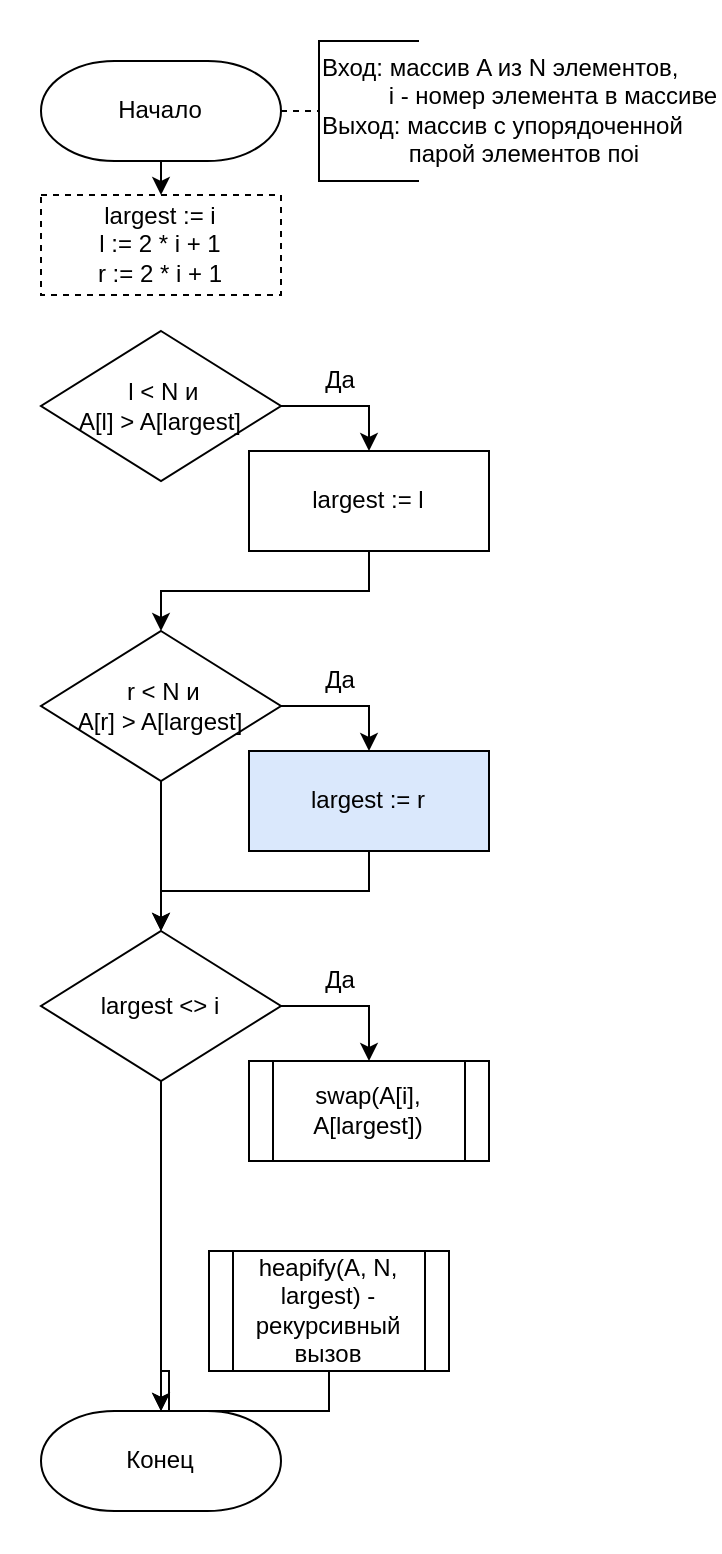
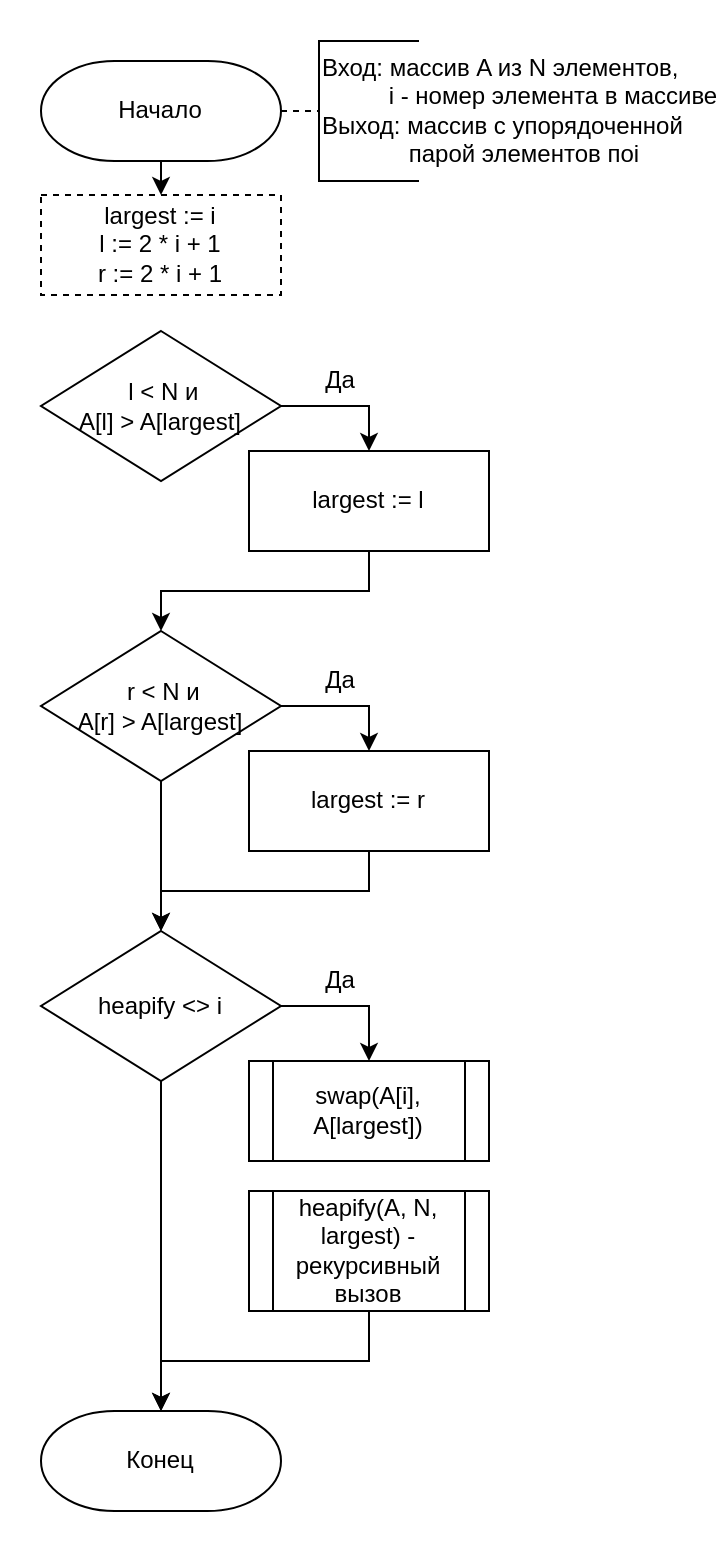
- <mxCell id="16" value="largest := r" style="rounded=0;whiteSpace=wrap;html=1;strokeWidth=1;fillColor=#dae8fc;" parent="1" vertex="1"><mxGeometry x="124" y="375" width="120" height="50" as="geometry" /></mxCell>
+ <mxCell id="16" value="largest := r" style="rounded=0;whiteSpace=wrap;html=1;strokeWidth=1;" parent="1" vertex="1"><mxGeometry x="124" y="375" width="120" height="50" as="geometry" /></mxCell>
- <mxCell id="20" value="largest &amp;lt;&amp;gt; i" style="strokeWidth=1;html=1;shape=mxgraph.flowchart.decision;whiteSpace=wrap;" parent="1" vertex="1"><mxGeometry x="20" y="465" width="120" height="75" as="geometry" /></mxCell>
+ <mxCell id="20" value="heapify &amp;lt;&amp;gt; i" style="strokeWidth=1;html=1;shape=mxgraph.flowchart.decision;whiteSpace=wrap;" parent="1" vertex="1"><mxGeometry x="20" y="465" width="120" height="75" as="geometry" /></mxCell>
- <mxCell id="24" value="heapify(A, N, largest) - рекурсивный вызов" style="shape=process;whiteSpace=wrap;html=1;backgroundOutline=1;strokeWidth=1;" parent="1" vertex="1"><mxGeometry x="104" y="625" width="120" height="60" as="geometry" /></mxCell>
+ <mxCell id="24" value="heapify(A, N, largest) - рекурсивный вызов" style="shape=process;whiteSpace=wrap;html=1;backgroundOutline=1;strokeWidth=1;" parent="1" vertex="1"><mxGeometry x="124" y="595" width="120" height="60" as="geometry" /></mxCell>
